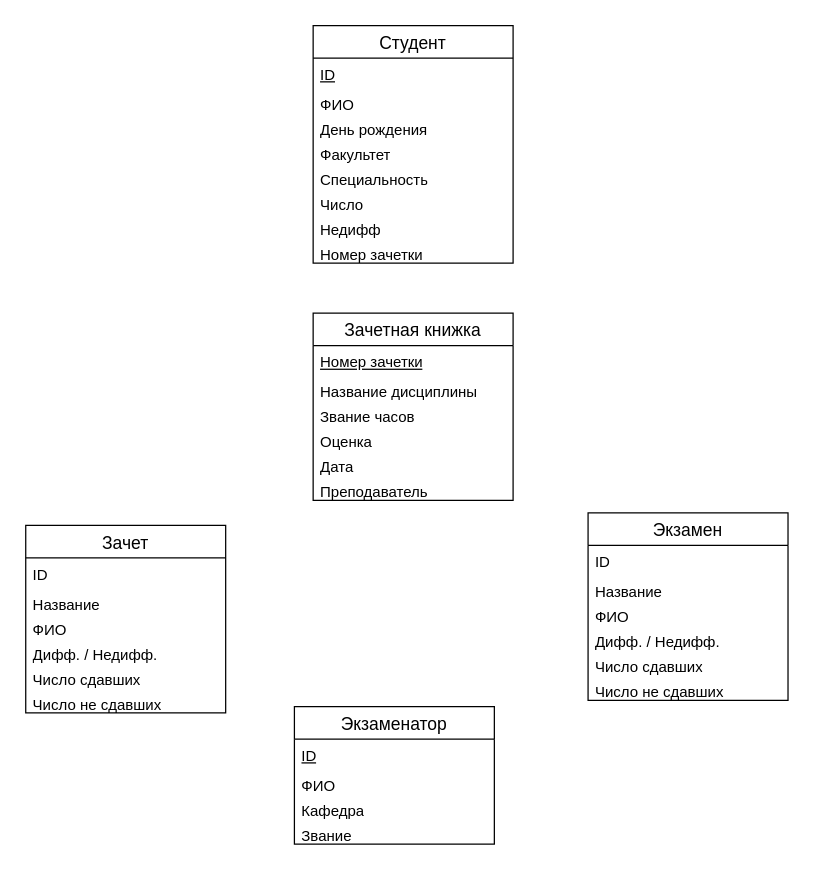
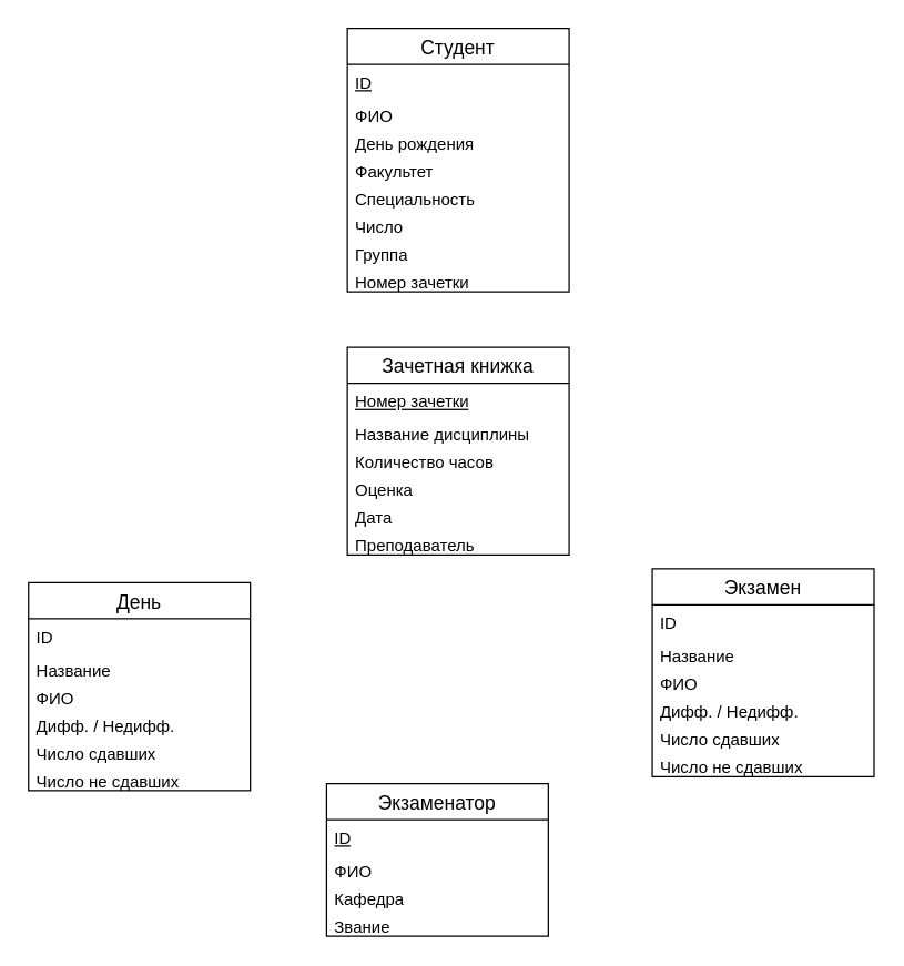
- <mxCell id="9" value="Недифф" style="text;strokeColor=none;fillColor=none;spacingLeft=4;spacingRight=4;overflow=hidden;rotatable=0;points=[[0,0.5],[1,0.5]];portConstraint=eastwest;fontSize=12;whiteSpace=wrap;html=1;" vertex="1" parent="2"><mxGeometry y="150" width="160" height="20" as="geometry" /></mxCell>
+ <mxCell id="9" value="Группа" style="text;strokeColor=none;fillColor=none;spacingLeft=4;spacingRight=4;overflow=hidden;rotatable=0;points=[[0,0.5],[1,0.5]];portConstraint=eastwest;fontSize=12;whiteSpace=wrap;html=1;" vertex="1" parent="2"><mxGeometry y="150" width="160" height="20" as="geometry" /></mxCell>
- <mxCell id="14" value="Звание часов" style="text;strokeColor=none;fillColor=none;spacingLeft=4;spacingRight=4;overflow=hidden;rotatable=0;points=[[0,0.5],[1,0.5]];portConstraint=eastwest;fontSize=12;whiteSpace=wrap;html=1;" vertex="1" parent="11"><mxGeometry y="70" width="160" height="20" as="geometry" /></mxCell>
+ <mxCell id="14" value="Количество часов" style="text;strokeColor=none;fillColor=none;spacingLeft=4;spacingRight=4;overflow=hidden;rotatable=0;points=[[0,0.5],[1,0.5]];portConstraint=eastwest;fontSize=12;whiteSpace=wrap;html=1;" vertex="1" parent="11"><mxGeometry y="70" width="160" height="20" as="geometry" /></mxCell>
- <mxCell id="18" value="Зачет" style="swimlane;fontStyle=0;childLayout=stackLayout;horizontal=1;startSize=26;horizontalStack=0;resizeParent=1;resizeParentMax=0;resizeLast=0;collapsible=1;marginBottom=0;align=center;fontSize=14;" vertex="1" parent="1"><mxGeometry x="20" y="420" width="160" height="150" as="geometry" /></mxCell>
+ <mxCell id="18" value="День" style="swimlane;fontStyle=0;childLayout=stackLayout;horizontal=1;startSize=26;horizontalStack=0;resizeParent=1;resizeParentMax=0;resizeLast=0;collapsible=1;marginBottom=0;align=center;fontSize=14;" vertex="1" parent="1"><mxGeometry x="20" y="420" width="160" height="150" as="geometry" /></mxCell>
